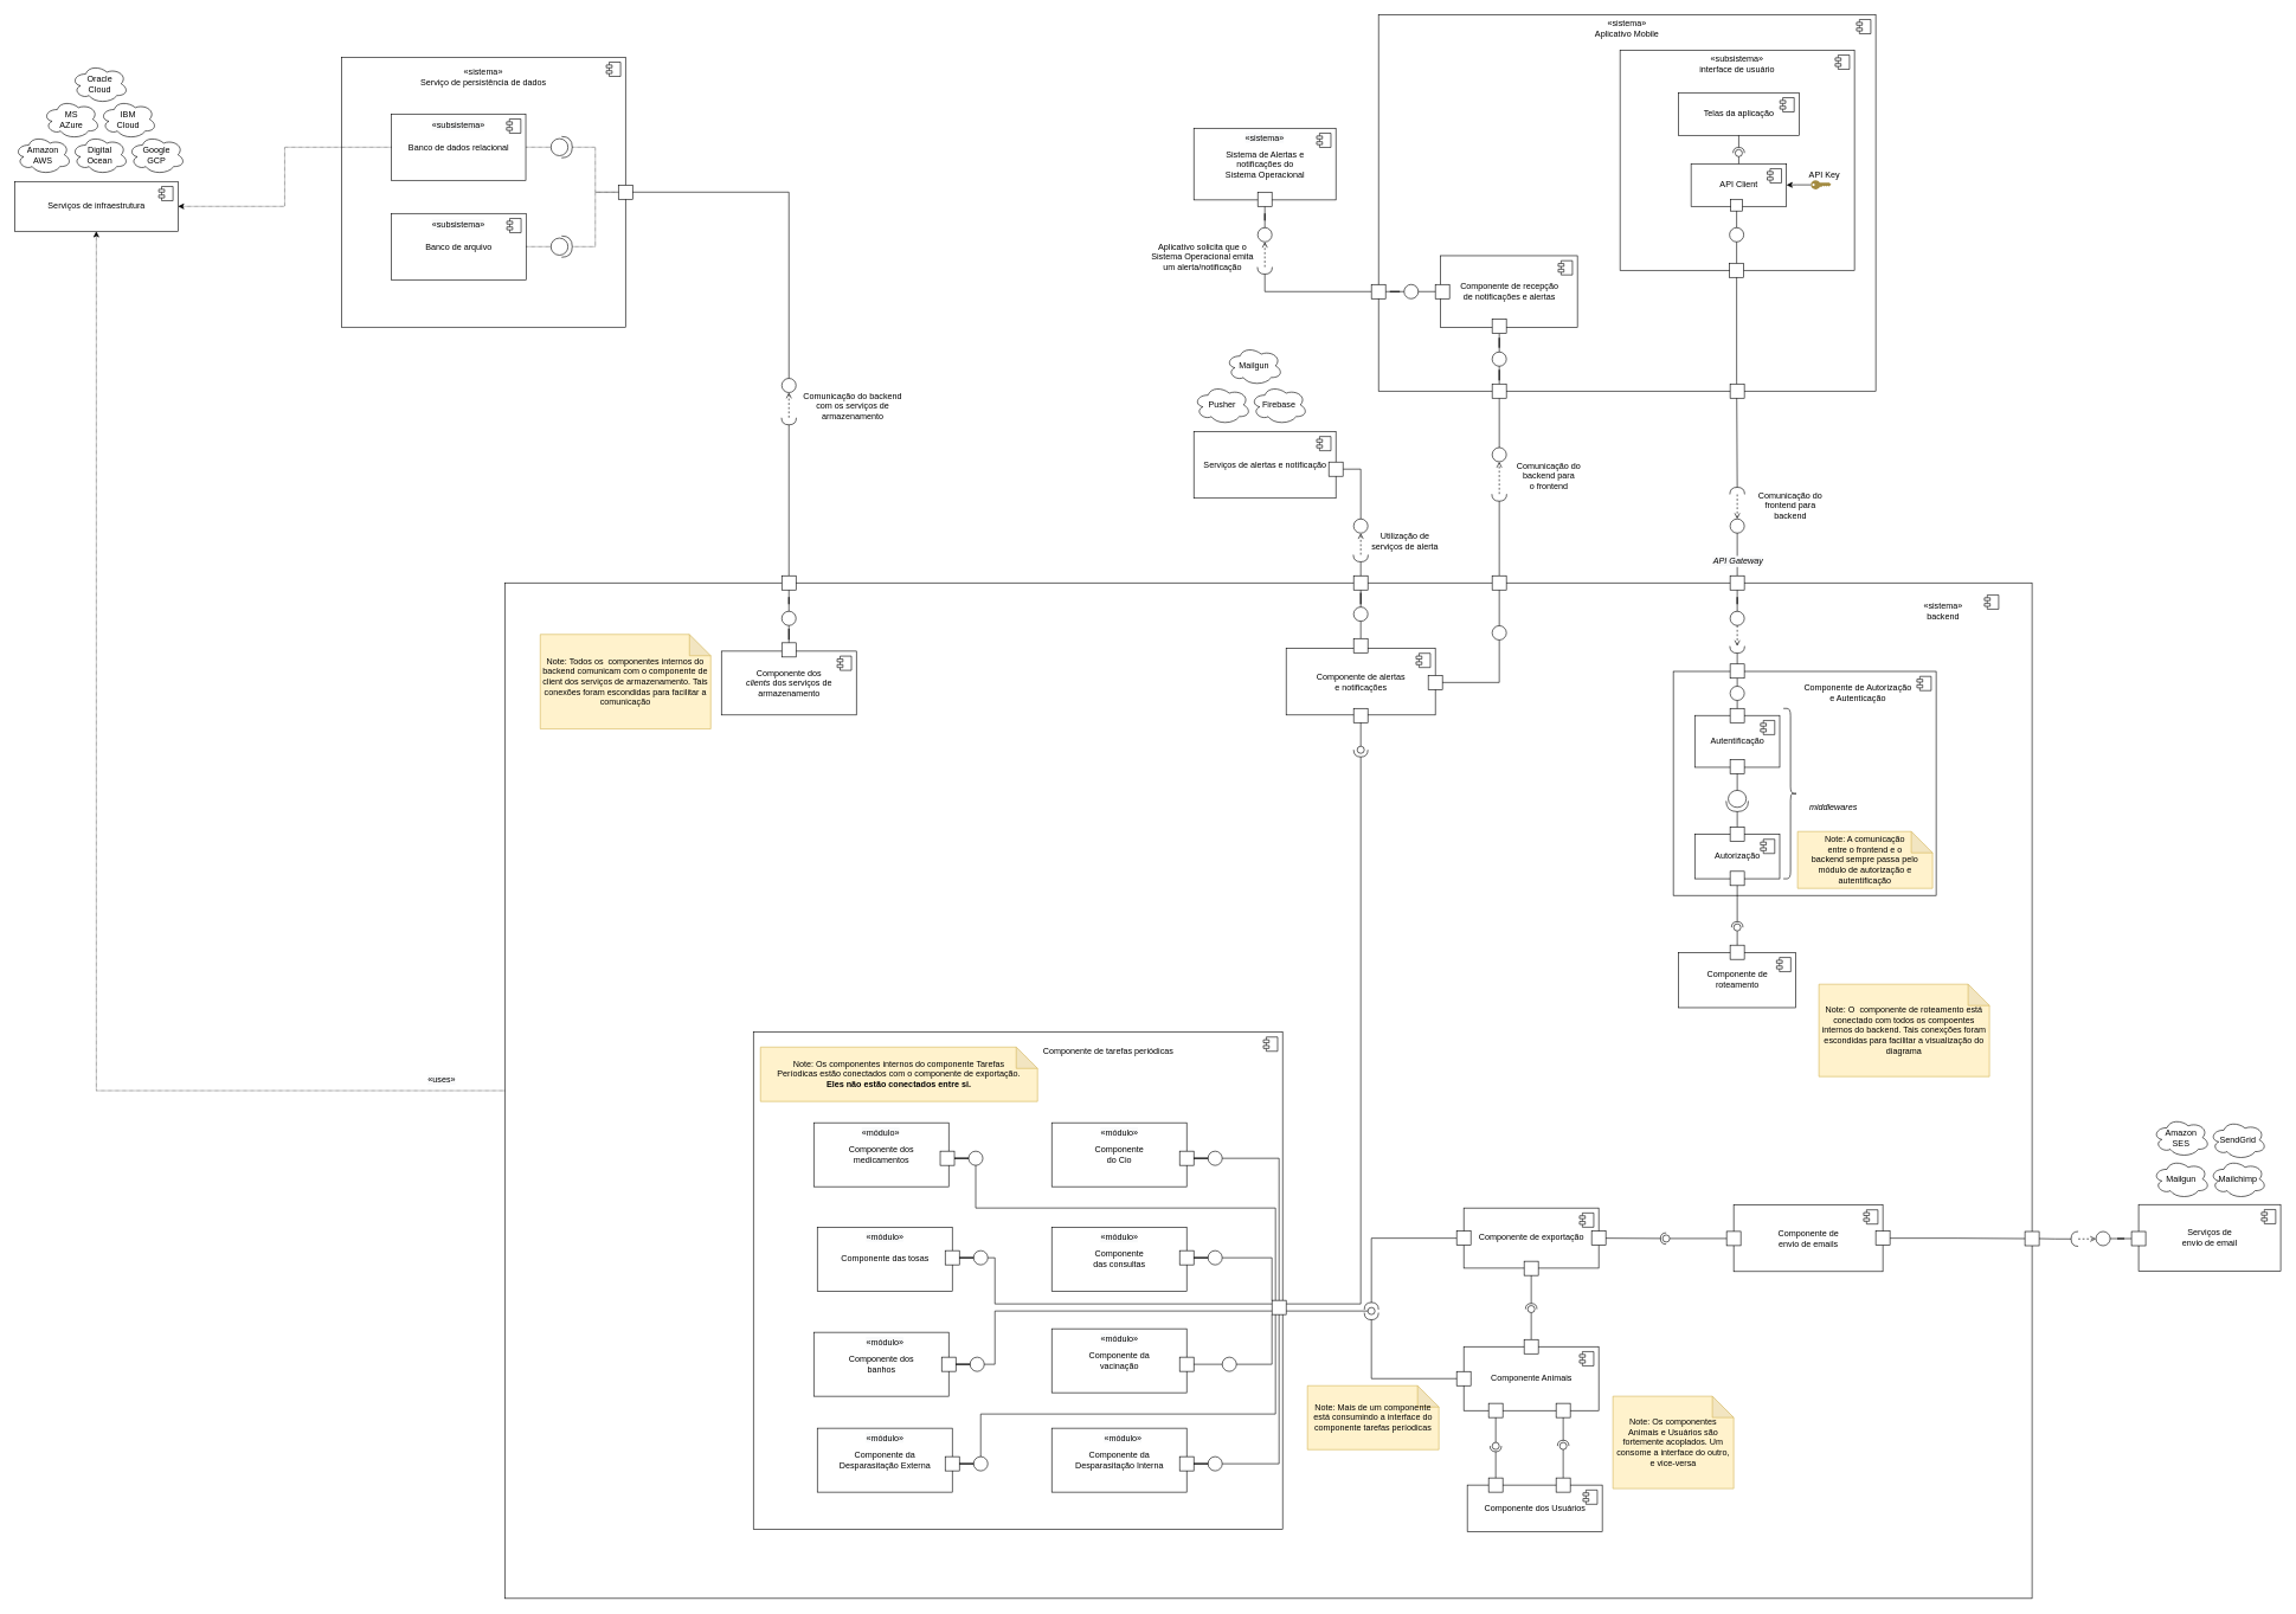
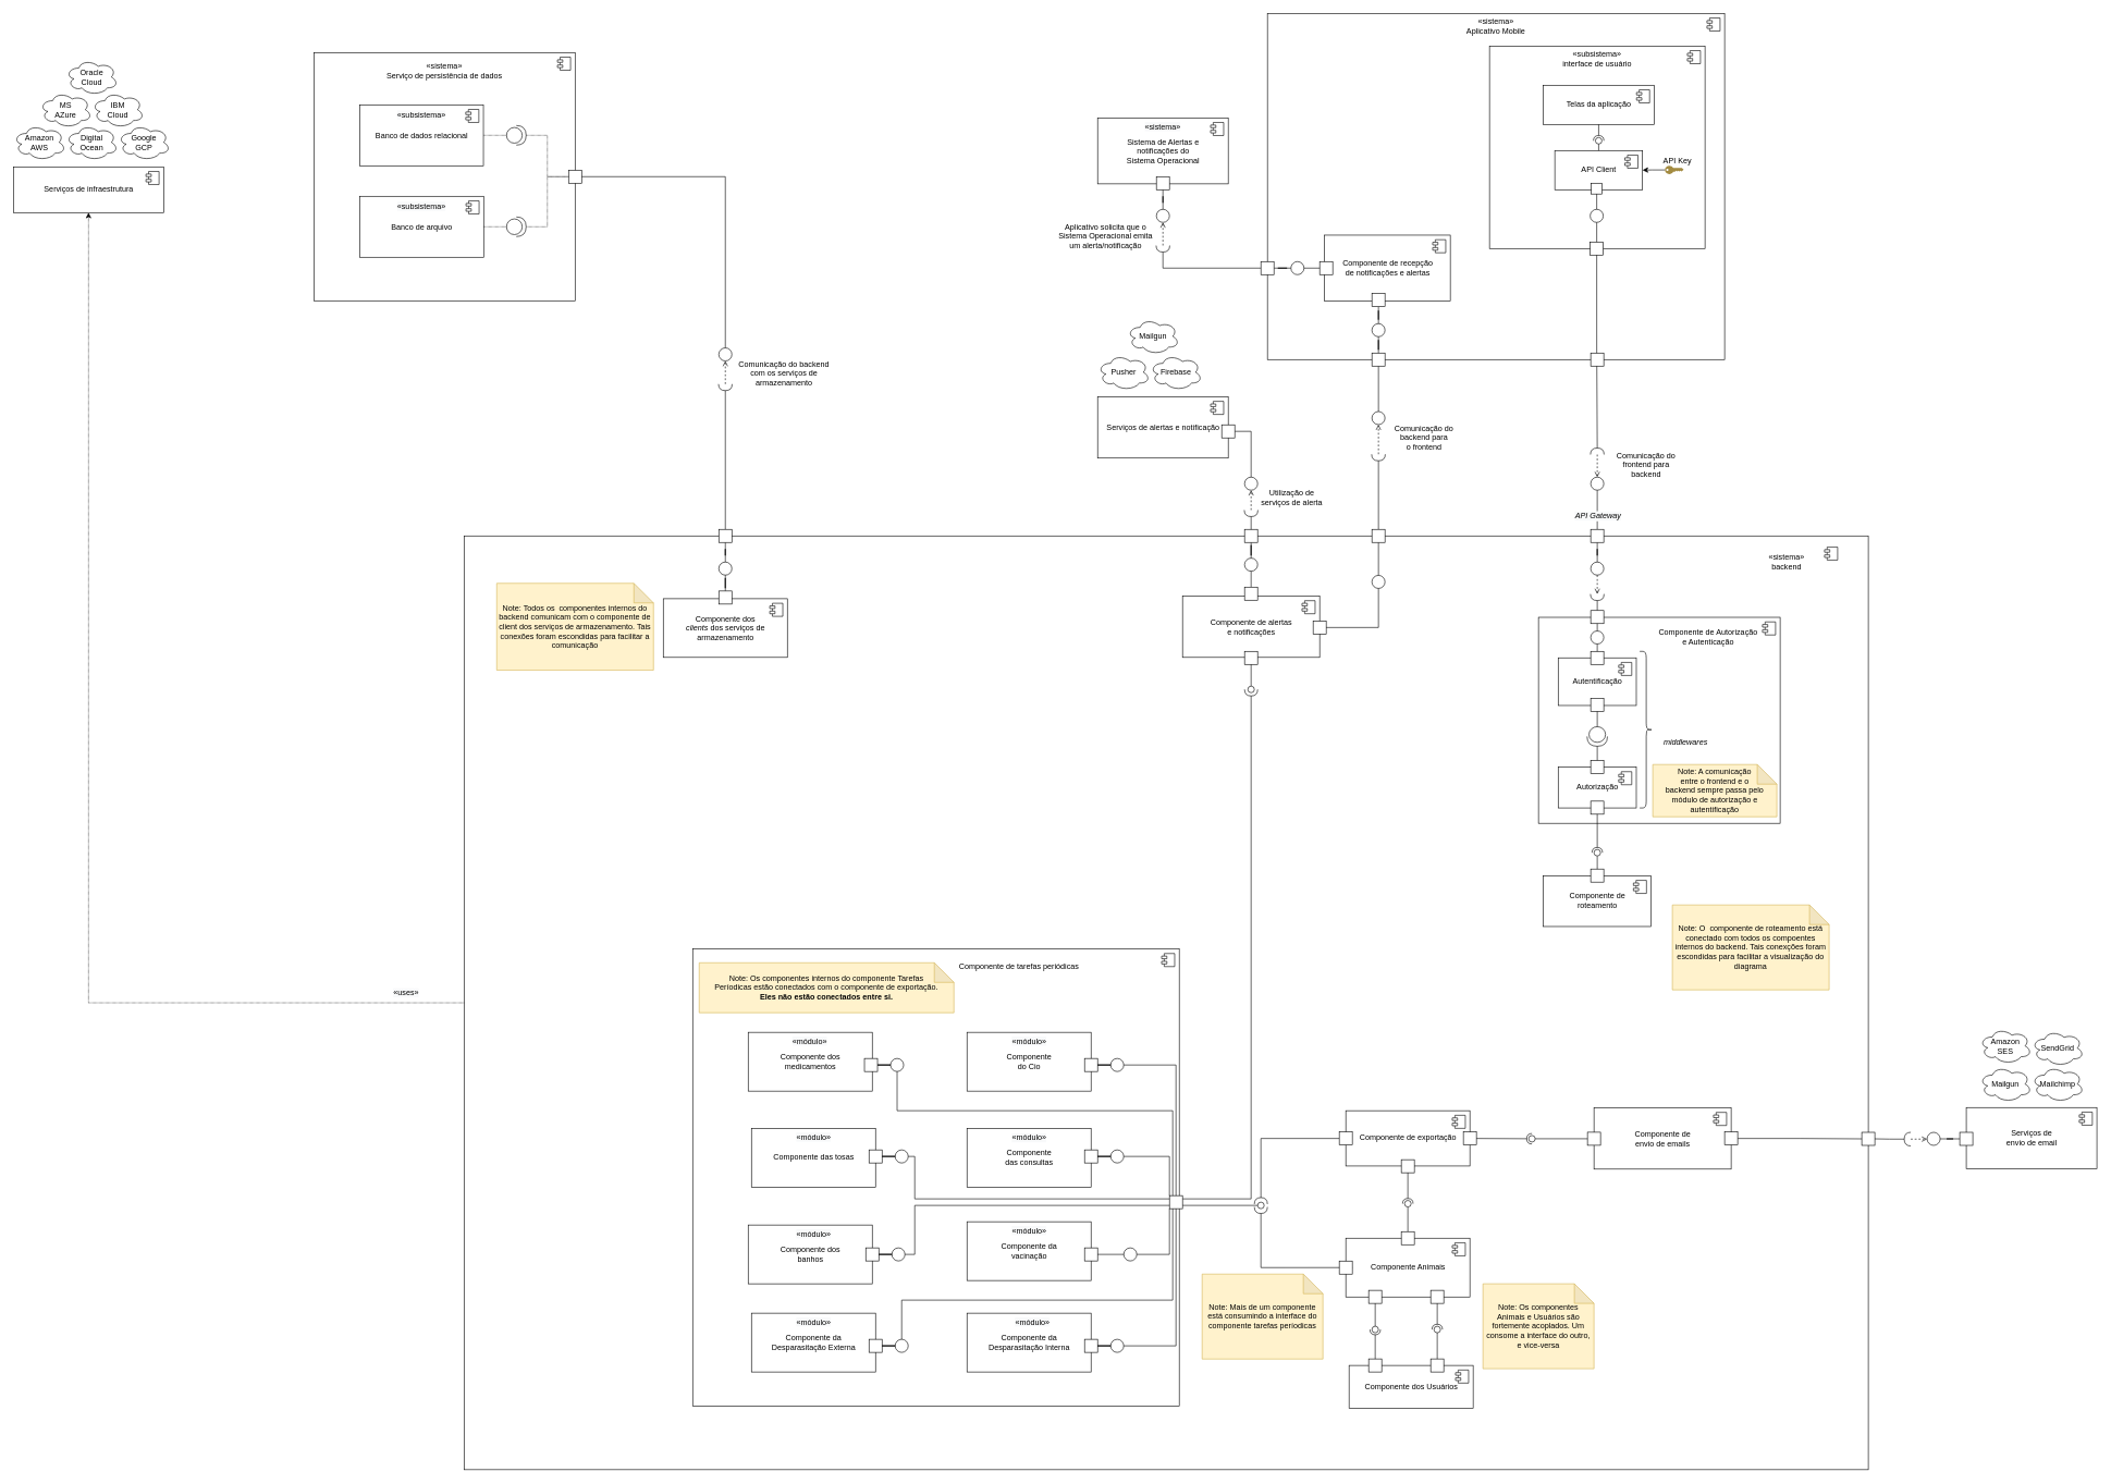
- <mxCell id="37" style="edgeStyle=orthogonalEdgeStyle;rounded=0;orthogonalLoop=1;jettySize=auto;html=1;entryX=1;entryY=0.5;entryDx=0;entryDy=0;dashed=1;dashPattern=1 1;" parent="5" source="21" target="7" edge="1"><mxGeometry relative="1" as="geometry" /></mxCell>
- <mxCell id="176" value="Note: Mais de um componente está consumindo a interface do componente tarefas períodicas" style="shape=note;whiteSpace=wrap;html=1;backgroundOutline=1;darkOpacity=0.05;fillColor=#fff2cc;strokeColor=#d6b656;" parent="1" vertex="1"><mxGeometry x="1840" y="1950.17" width="185" height="90" as="geometry" /></mxCell>
+ <mxCell id="176" value="Note: Mais de um componente está consumindo a interface do componente tarefas períodicas" style="shape=note;whiteSpace=wrap;html=1;backgroundOutline=1;darkOpacity=0.05;fillColor=#fff2cc;strokeColor=#d6b656;" parent="1" vertex="1"><mxGeometry x="1840" y="1950.17" width="185" height="130" as="geometry" /></mxCell>
